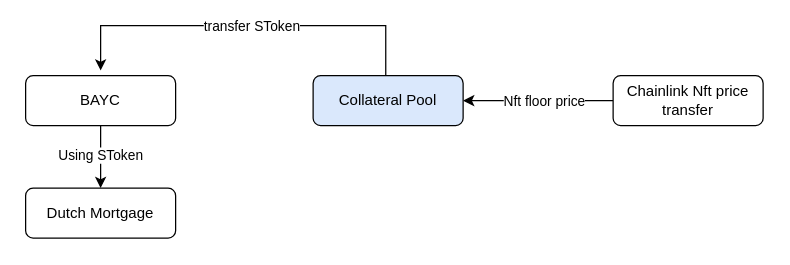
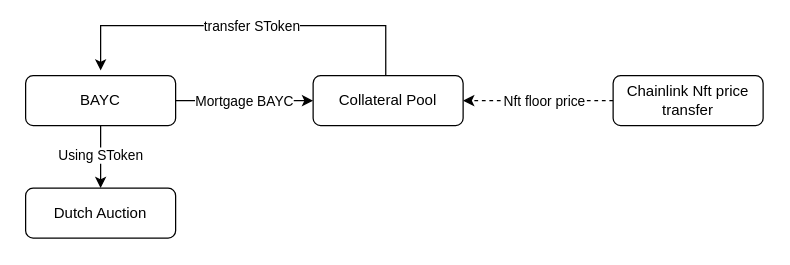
+ <mxCell id="2" value="" style="edgeStyle=orthogonalEdgeStyle;rounded=0;orthogonalLoop=1;jettySize=auto;html=1;entryX=0;entryY=0.5;entryDx=0;entryDy=0;" edge="1" parent="1" source="6" target="11"><mxGeometry relative="1" as="geometry"><mxPoint x="180" y="80" as="targetPoint" /><Array as="points"><mxPoint x="230" y="80" /><mxPoint x="230" y="80" /></Array></mxGeometry></mxCell>
+ <mxCell id="3" value="Mortgage BAYC" style="edgeLabel;html=1;align=center;verticalAlign=middle;resizable=0;points=[];" vertex="1" connectable="0" parent="2"><mxGeometry x="-0.332" relative="1" as="geometry"><mxPoint x="17" as="offset" /></mxGeometry></mxCell>
- <mxCell id="11" value="Collateral Pool" style="rounded=1;whiteSpace=wrap;html=1;fontSize=12;glass=0;strokeWidth=1;shadow=0;fillColor=#dae8fc;" vertex="1" parent="1"><mxGeometry x="250" y="60" width="120" height="40" as="geometry" /></mxCell>
+ <mxCell id="11" value="Collateral Pool" style="rounded=1;whiteSpace=wrap;html=1;fontSize=12;glass=0;strokeWidth=1;shadow=0;" vertex="1" parent="1"><mxGeometry x="250" y="60" width="120" height="40" as="geometry" /></mxCell>
- <mxCell id="9" style="edgeStyle=orthogonalEdgeStyle;rounded=0;orthogonalLoop=1;jettySize=auto;html=1;entryX=1;entryY=0.5;entryDx=0;entryDy=0;exitX=0;exitY=0.5;exitDx=0;exitDy=0;" edge="1" parent="1" source="13" target="11"><mxGeometry relative="1" as="geometry"><mxPoint x="490" y="20" as="targetPoint" /><mxPoint x="350" y="10" as="sourcePoint" /></mxGeometry></mxCell>
+ <mxCell id="9" style="edgeStyle=orthogonalEdgeStyle;rounded=0;orthogonalLoop=1;jettySize=auto;html=1;entryX=1;entryY=0.5;entryDx=0;entryDy=0;exitX=0;exitY=0.5;exitDx=0;exitDy=0;dashed=1;" edge="1" parent="1" source="13" target="11"><mxGeometry relative="1" as="geometry"><mxPoint x="490" y="20" as="targetPoint" /><mxPoint x="350" y="10" as="sourcePoint" /></mxGeometry></mxCell>
- <mxCell id="12" value="Dutch Mortgage" style="rounded=1;whiteSpace=wrap;html=1;fontSize=12;glass=0;strokeWidth=1;shadow=0;" vertex="1" parent="1"><mxGeometry x="20" y="150" width="120" height="40" as="geometry" /></mxCell>
+ <mxCell id="12" value="Dutch Auction" style="rounded=1;whiteSpace=wrap;html=1;fontSize=12;glass=0;strokeWidth=1;shadow=0;" vertex="1" parent="1"><mxGeometry x="20" y="150" width="120" height="40" as="geometry" /></mxCell>
